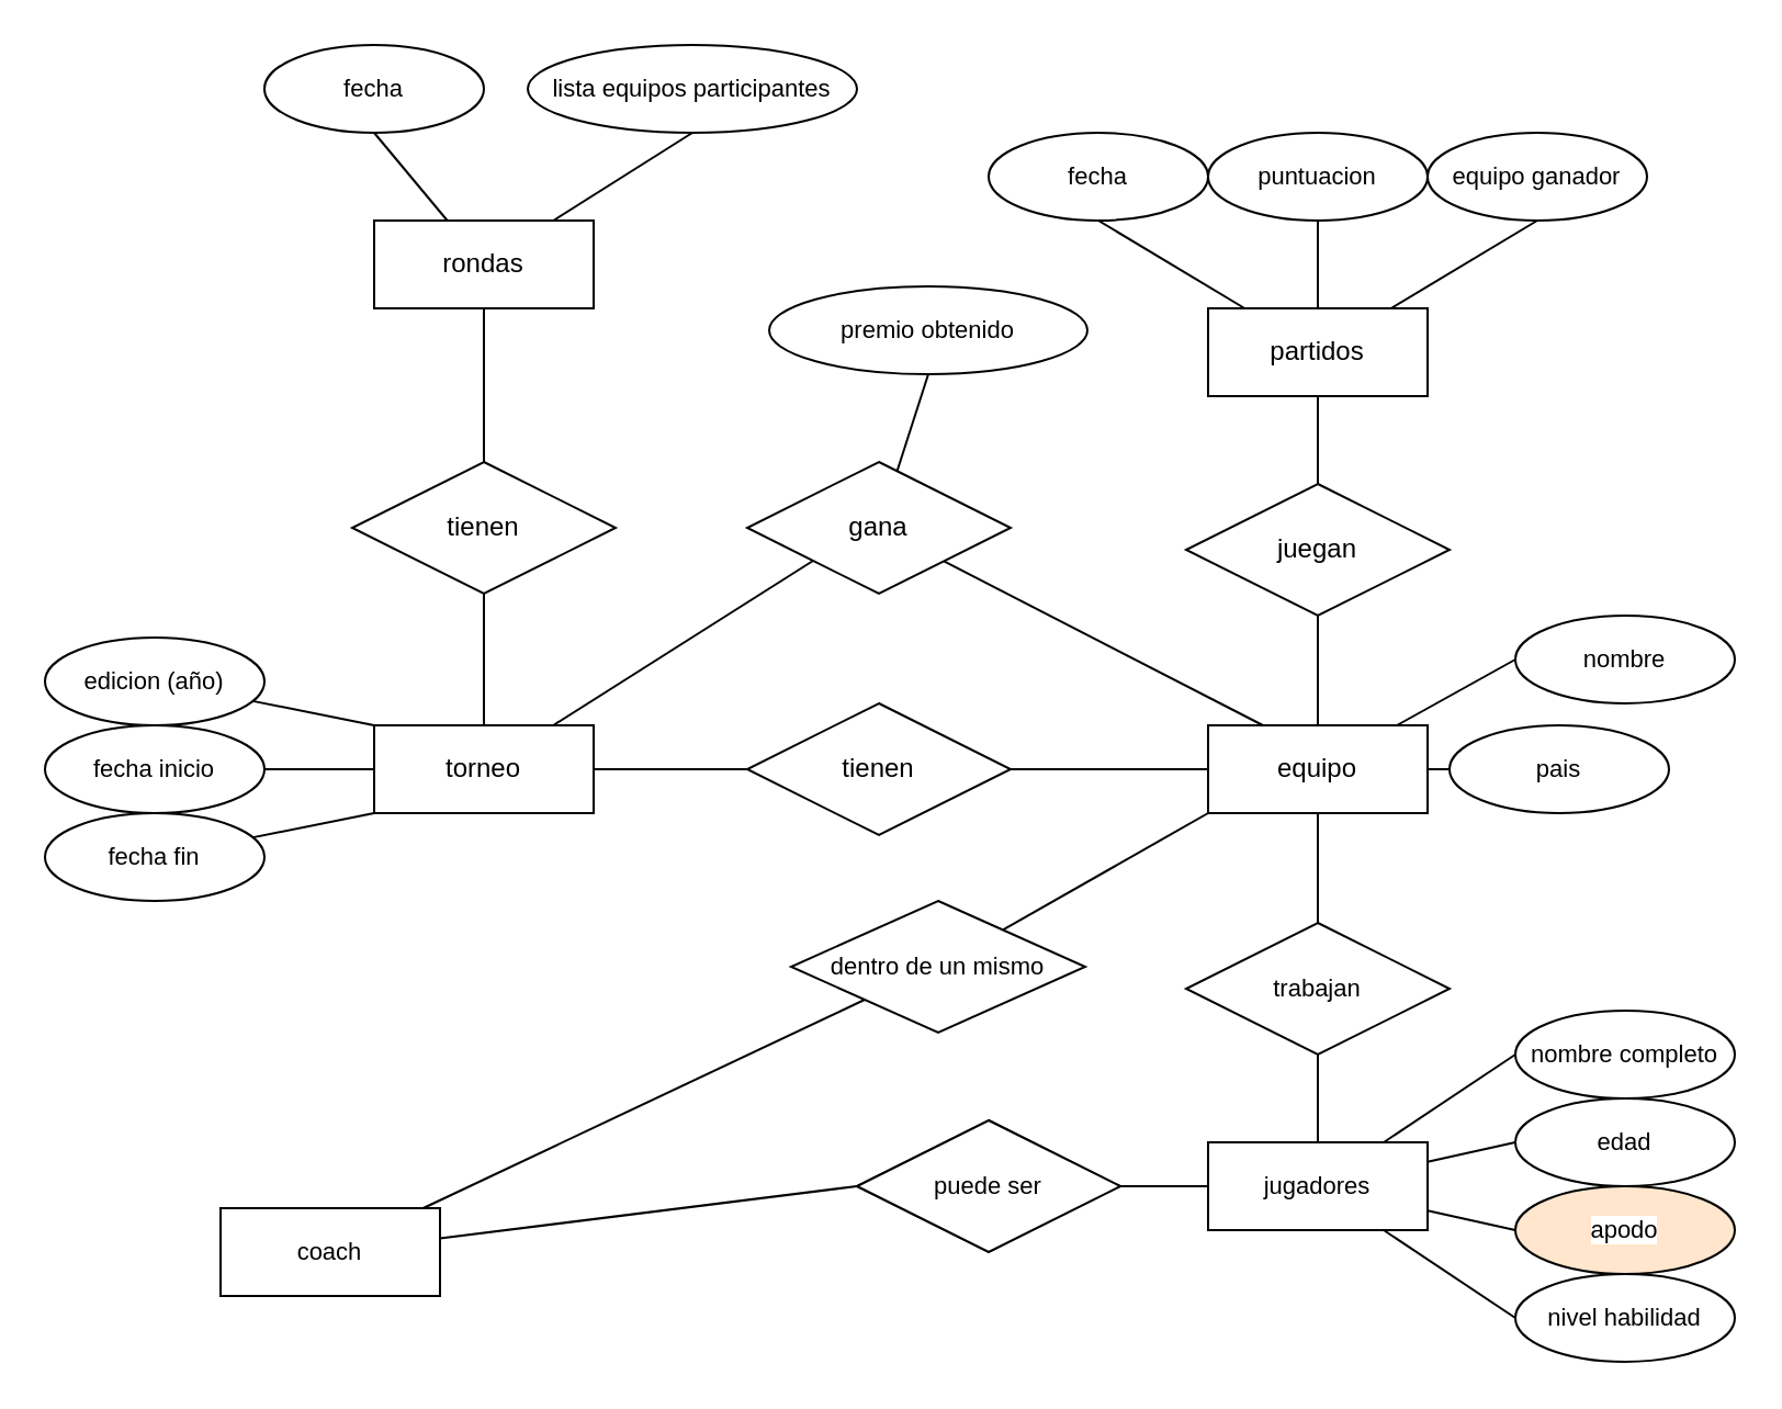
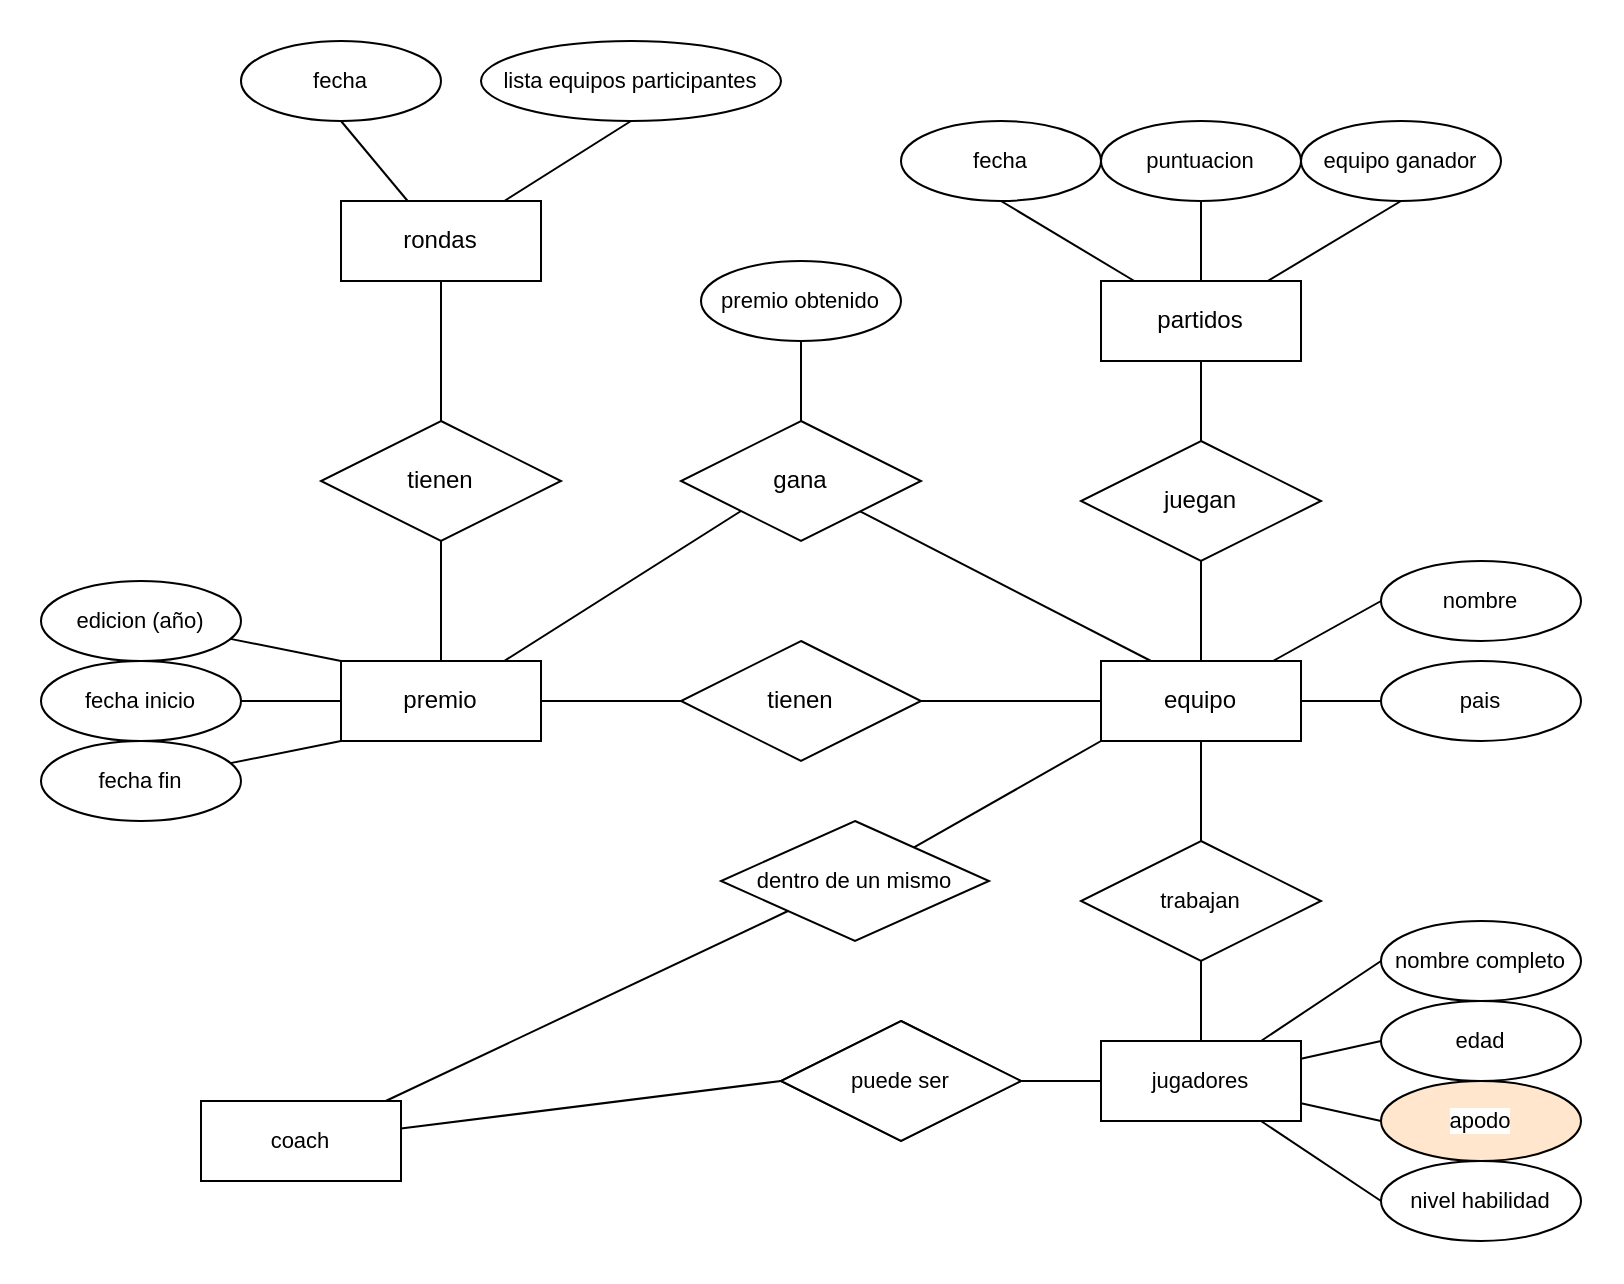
- <mxCell id="53" value="premio obtenido" style="ellipse;whiteSpace=wrap;html=1;align=center;fontFamily=Helvetica;fontSize=11;fontColor=default;labelBackgroundColor=default;" vertex="1" parent="1"><mxGeometry x="350" y="130" width="145" height="40" as="geometry" /></mxCell>
+ <mxCell id="53" value="premio obtenido" style="ellipse;whiteSpace=wrap;html=1;align=center;fontFamily=Helvetica;fontSize=11;fontColor=default;labelBackgroundColor=default;" vertex="1" parent="1"><mxGeometry x="350" y="130" width="100" height="40" as="geometry" /></mxCell>
- <mxCell id="5" value="torneo" style="whiteSpace=wrap;html=1;align=center;" vertex="1" parent="1"><mxGeometry x="170" y="330" width="100" height="40" as="geometry" /></mxCell>
+ <mxCell id="5" value="premio" style="whiteSpace=wrap;html=1;align=center;" vertex="1" parent="1"><mxGeometry x="170" y="330" width="100" height="40" as="geometry" /></mxCell>
- <mxCell id="14" value="pais" style="ellipse;whiteSpace=wrap;html=1;align=center;fontFamily=Helvetica;fontSize=11;fontColor=default;labelBackgroundColor=default;" vertex="1" parent="1"><mxGeometry x="660" y="330" width="100" height="40" as="geometry" /></mxCell>
+ <mxCell id="14" value="pais" style="ellipse;whiteSpace=wrap;html=1;align=center;fontFamily=Helvetica;fontSize=11;fontColor=default;labelBackgroundColor=default;" vertex="1" parent="1"><mxGeometry x="690" y="330" width="100" height="40" as="geometry" /></mxCell>
